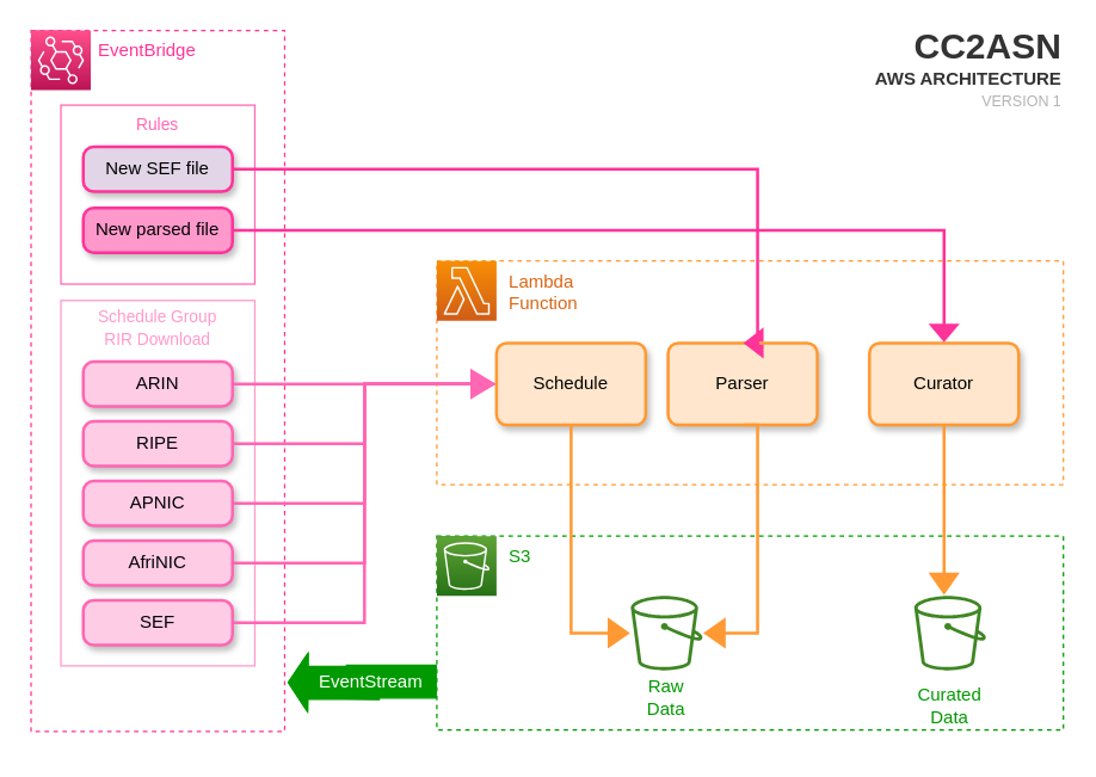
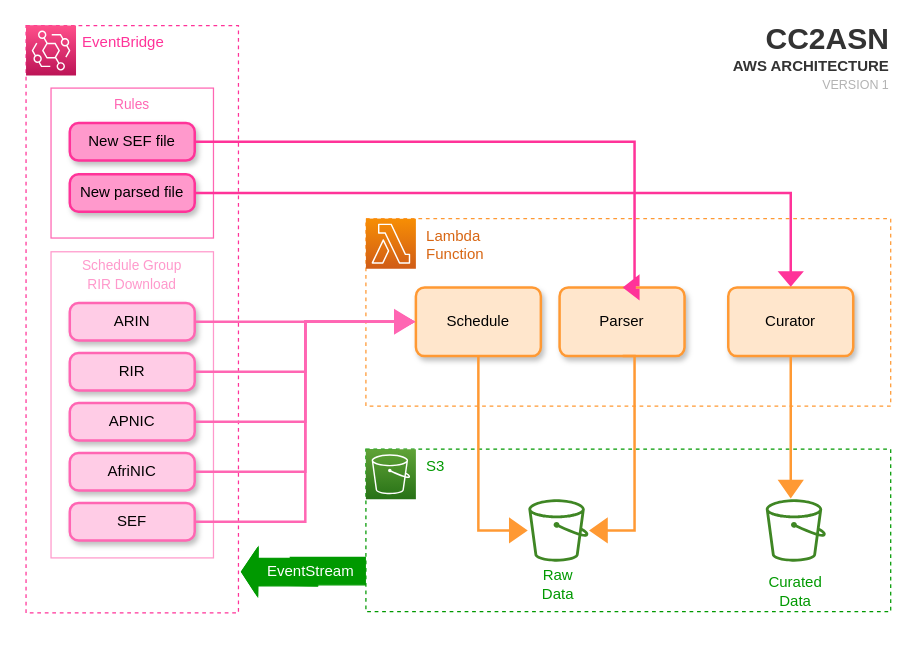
- <mxCell id="5" value="&lt;font style=&quot;font-size: 12px;&quot;&gt;New SEF file&lt;/font&gt;" style="rounded=1;whiteSpace=wrap;html=1;absoluteArcSize=1;arcSize=14;strokeWidth=2;strokeColor=#FF3399;shadow=1;fillColor=#e1d5e7;" parent="2" vertex="1"><mxGeometry x="35" y="78" width="100" height="30" as="geometry" /></mxCell>
+ <mxCell id="5" value="&lt;font style=&quot;font-size: 12px;&quot;&gt;New SEF file&lt;/font&gt;" style="rounded=1;whiteSpace=wrap;html=1;absoluteArcSize=1;arcSize=14;strokeWidth=2;strokeColor=#FF3399;shadow=1;fillColor=#FF99CC;" parent="2" vertex="1"><mxGeometry x="35" y="78" width="100" height="30" as="geometry" /></mxCell>
- <mxCell id="10" value="RIPE" style="rounded=1;whiteSpace=wrap;html=1;absoluteArcSize=1;arcSize=14;strokeWidth=2;strokeColor=#FF66B3;shadow=1;fillColor=#FFCCE6;" parent="2" vertex="1"><mxGeometry x="35" y="262" width="100" height="30" as="geometry" /></mxCell>
+ <mxCell id="10" value="RIR" style="rounded=1;whiteSpace=wrap;html=1;absoluteArcSize=1;arcSize=14;strokeWidth=2;strokeColor=#FF66B3;shadow=1;fillColor=#FFCCE6;" parent="2" vertex="1"><mxGeometry x="35" y="262" width="100" height="30" as="geometry" /></mxCell>
